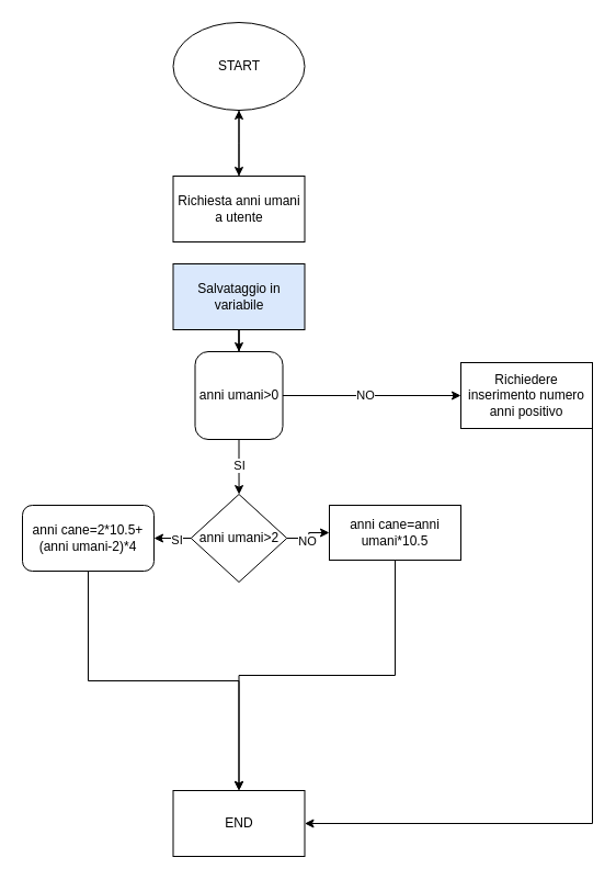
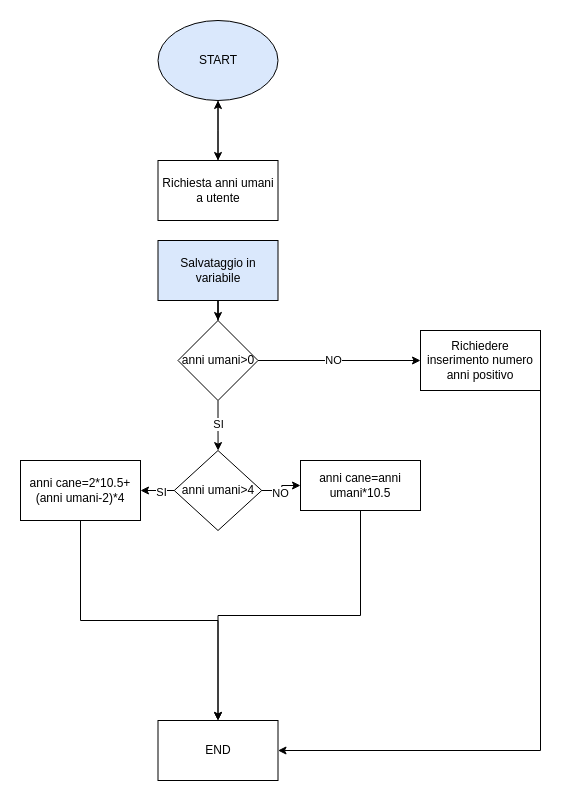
- <mxCell id="3" value="START" style="ellipse;whiteSpace=wrap;html=1;" parent="1" vertex="1"><mxGeometry x="157.5" y="20" width="120" height="80" as="geometry" /></mxCell>
+ <mxCell id="3" value="START" style="ellipse;whiteSpace=wrap;html=1;fillColor=#dae8fc;" parent="1" vertex="1"><mxGeometry x="157.5" y="20" width="120" height="80" as="geometry" /></mxCell>
- <mxCell id="12" value="anni umani&amp;gt;0" style="whiteSpace=wrap;html=1;rounded=1;" vertex="1" parent="1"><mxGeometry x="177.5" y="320" width="80" height="80" as="geometry" /></mxCell>
+ <mxCell id="12" value="anni umani&amp;gt;0" style="rhombus;whiteSpace=wrap;html=1;rounded=0;" vertex="1" parent="1"><mxGeometry x="177.5" y="320" width="80" height="80" as="geometry" /></mxCell>
- <mxCell id="22" value="anni cane=2*10.5+(anni umani-2)*4" style="whiteSpace=wrap;html=1;rounded=1;" vertex="1" parent="1"><mxGeometry x="20" y="460" width="120" height="60" as="geometry" /></mxCell>
+ <mxCell id="22" value="anni cane=2*10.5+(anni umani-2)*4" style="whiteSpace=wrap;html=1;rounded=0;" vertex="1" parent="1"><mxGeometry x="20" y="460" width="120" height="60" as="geometry" /></mxCell>
- <mxCell id="20" value="anni umani&amp;gt;2" style="rhombus;whiteSpace=wrap;html=1;rounded=0;" vertex="1" parent="1"><mxGeometry x="173.75" y="450" width="87.5" height="80" as="geometry" /></mxCell>
+ <mxCell id="20" value="anni umani&amp;gt;4" style="rhombus;whiteSpace=wrap;html=1;rounded=0;" vertex="1" parent="1"><mxGeometry x="173.75" y="450" width="87.5" height="80" as="geometry" /></mxCell>
